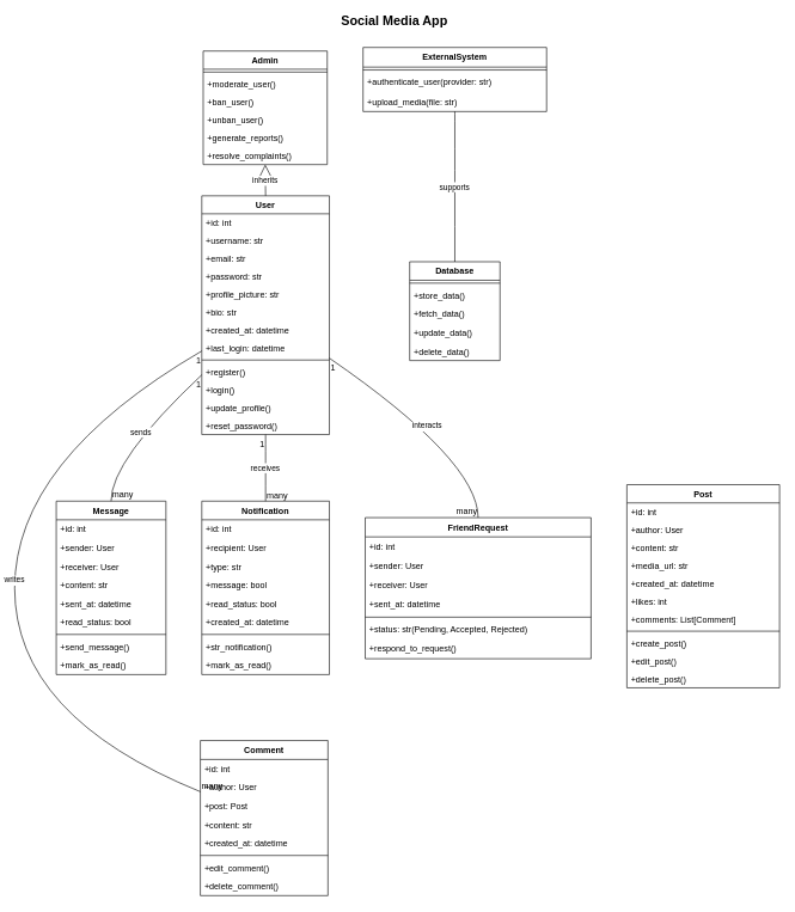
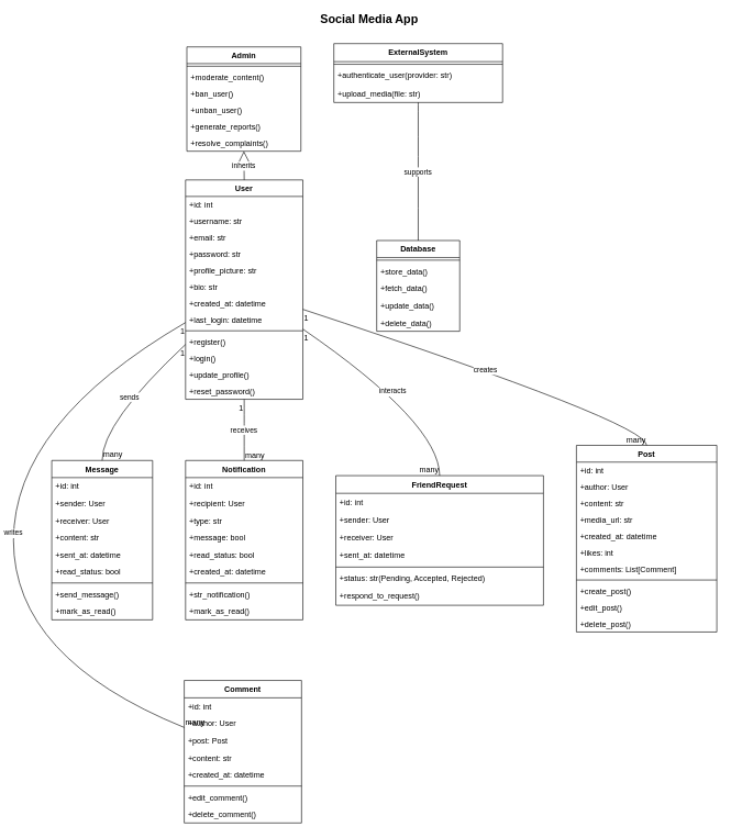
- <mxCell id="99" value="&lt;font style=&quot;font-size: 18px;&quot;&gt;&lt;b style=&quot;&quot;&gt;Social Media App&lt;/b&gt;&lt;/font&gt;&lt;div&gt;&lt;br&gt;&lt;/div&gt;" style="text;html=1;align=center;verticalAlign=middle;whiteSpace=wrap;rounded=0;" vertex="1" parent="1"><mxGeometry x="430" y="20" width="240" height="30" as="geometry" /></mxCell>
+ <mxCell id="99" value="&lt;font style=&quot;font-size: 18px;&quot;&gt;&lt;b style=&quot;&quot;&gt;Social Media App&lt;/b&gt;&lt;/font&gt;&lt;div&gt;&lt;br&gt;&lt;/div&gt;" style="text;html=1;align=center;verticalAlign=middle;whiteSpace=wrap;rounded=0;" vertex="1" parent="1"><mxGeometry x="440" y="20" width="240" height="30" as="geometry" /></mxCell>
- <mxCell id="18" value="+moderate_user()" style="text;strokeColor=none;fillColor=none;align=left;verticalAlign=top;spacingLeft=4;spacingRight=4;overflow=hidden;rotatable=0;points=[[0,0.5],[1,0.5]];portConstraint=eastwest;" vertex="1" parent="16"><mxGeometry y="33.385" width="173" height="25" as="geometry" /></mxCell>
+ <mxCell id="18" value="+moderate_content()" style="text;strokeColor=none;fillColor=none;align=left;verticalAlign=top;spacingLeft=4;spacingRight=4;overflow=hidden;rotatable=0;points=[[0,0.5],[1,0.5]];portConstraint=eastwest;" vertex="1" parent="16"><mxGeometry y="33.385" width="173" height="25" as="geometry" /></mxCell>
+ <mxCell id="82" value="creates" style="curved=1;startArrow=none;endArrow=none;exitX=1;exitY=0.59;entryX=0.5;entryY=0;rounded=0;" edge="1" parent="1" source="2" target="23"><mxGeometry relative="1" as="geometry"><Array as="points"><mxPoint x="981" y="641" /></Array></mxGeometry></mxCell>
+ <mxCell id="83" value="1" style="edgeLabel;resizable=0;labelBackgroundColor=none;fontSize=12;align=left;verticalAlign=top;" vertex="1" parent="82"><mxGeometry x="-1" relative="1" as="geometry" /></mxCell>
+ <mxCell id="84" value="many" style="edgeLabel;resizable=0;labelBackgroundColor=none;fontSize=12;align=right;verticalAlign=bottom;" vertex="1" parent="82"><mxGeometry x="1" relative="1" as="geometry" /></mxCell>
